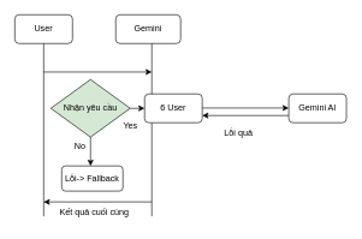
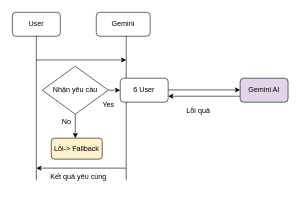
- <mxCell id="8" value="Nhận yêu cầu" style="rhombus;whiteSpace=wrap;html=1;fillColor=#d5e8d4;" vertex="1" parent="1"><mxGeometry x="70" y="110" width="110" height="80" as="geometry" /></mxCell>
+ <mxCell id="8" value="Nhận yêu cầu" style="rhombus;whiteSpace=wrap;html=1;" vertex="1" parent="1"><mxGeometry x="70" y="110" width="110" height="80" as="geometry" /></mxCell>
- <mxCell id="17" value="Gemini AI" style="rounded=1;whiteSpace=wrap;html=1;" vertex="1" parent="1"><mxGeometry x="400" y="130" width="80" height="40" as="geometry" /></mxCell>
+ <mxCell id="17" value="Gemini AI" style="rounded=1;whiteSpace=wrap;html=1;fillColor=#e1d5e7;" vertex="1" parent="1"><mxGeometry x="400" y="130" width="80" height="40" as="geometry" /></mxCell>
- <mxCell id="13" value="Lỗi-&amp;gt; Fallback" style="rounded=1;whiteSpace=wrap;html=1;" vertex="1" parent="1"><mxGeometry x="85" y="230" width="85" height="35" as="geometry" /></mxCell>
+ <mxCell id="13" value="Lỗi-&amp;gt; Fallback" style="rounded=1;whiteSpace=wrap;html=1;fillColor=#fff2cc;" vertex="1" parent="1"><mxGeometry x="85" y="230" width="85" height="35" as="geometry" /></mxCell>
- <mxCell id="19" value="Kết quả cuối cùng" style="text;html=1;align=center;verticalAlign=middle;resizable=0;points=[];autosize=1;strokeColor=none;fillColor=none;" vertex="1" parent="1"><mxGeometry x="70" y="280" width="120" height="30" as="geometry" /></mxCell>
+ <mxCell id="19" value="Kết quả yêu cùng" style="text;html=1;align=center;verticalAlign=middle;resizable=0;points=[];autosize=1;strokeColor=none;fillColor=none;" vertex="1" parent="1"><mxGeometry x="70" y="280" width="120" height="30" as="geometry" /></mxCell>
